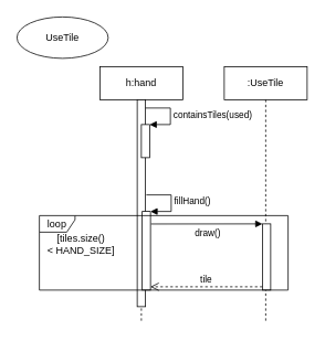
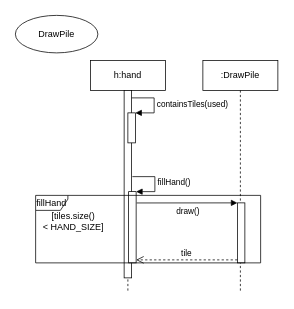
- <mxCell id="2" value="UseTile" style="ellipse;whiteSpace=wrap;html=1;" parent="1" vertex="1"><mxGeometry width="110" height="50" as="geometry" x="20" y="20" /></mxCell>
+ <mxCell id="2" value="DrawPile" style="ellipse;whiteSpace=wrap;html=1;" parent="1" vertex="1"><mxGeometry width="110" height="50" as="geometry" x="20" y="20" /></mxCell>
- <mxCell id="7" value=":UseTile" style="shape=umlLifeline;perimeter=lifelinePerimeter;whiteSpace=wrap;html=1;container=1;collapsible=0;recursiveResize=0;outlineConnect=0;" vertex="1" parent="1"><mxGeometry x="270" y="80" width="100" height="310" as="geometry" /></mxCell>
+ <mxCell id="7" value=":DrawPile" style="shape=umlLifeline;perimeter=lifelinePerimeter;whiteSpace=wrap;html=1;container=1;collapsible=0;recursiveResize=0;outlineConnect=0;" vertex="1" parent="1"><mxGeometry x="270" y="80" width="100" height="310" as="geometry" /></mxCell>
- <mxCell id="14" value="loop" style="shape=umlFrame;whiteSpace=wrap;html=1;width=43;height=20;" vertex="1" parent="1"><mxGeometry x="47" y="260" width="300" height="90" as="geometry" /></mxCell>
+ <mxCell id="14" value="fillHand" style="shape=umlFrame;whiteSpace=wrap;html=1;width=43;height=20;" vertex="1" parent="1"><mxGeometry x="47" y="260" width="300" height="90" as="geometry" /></mxCell>
